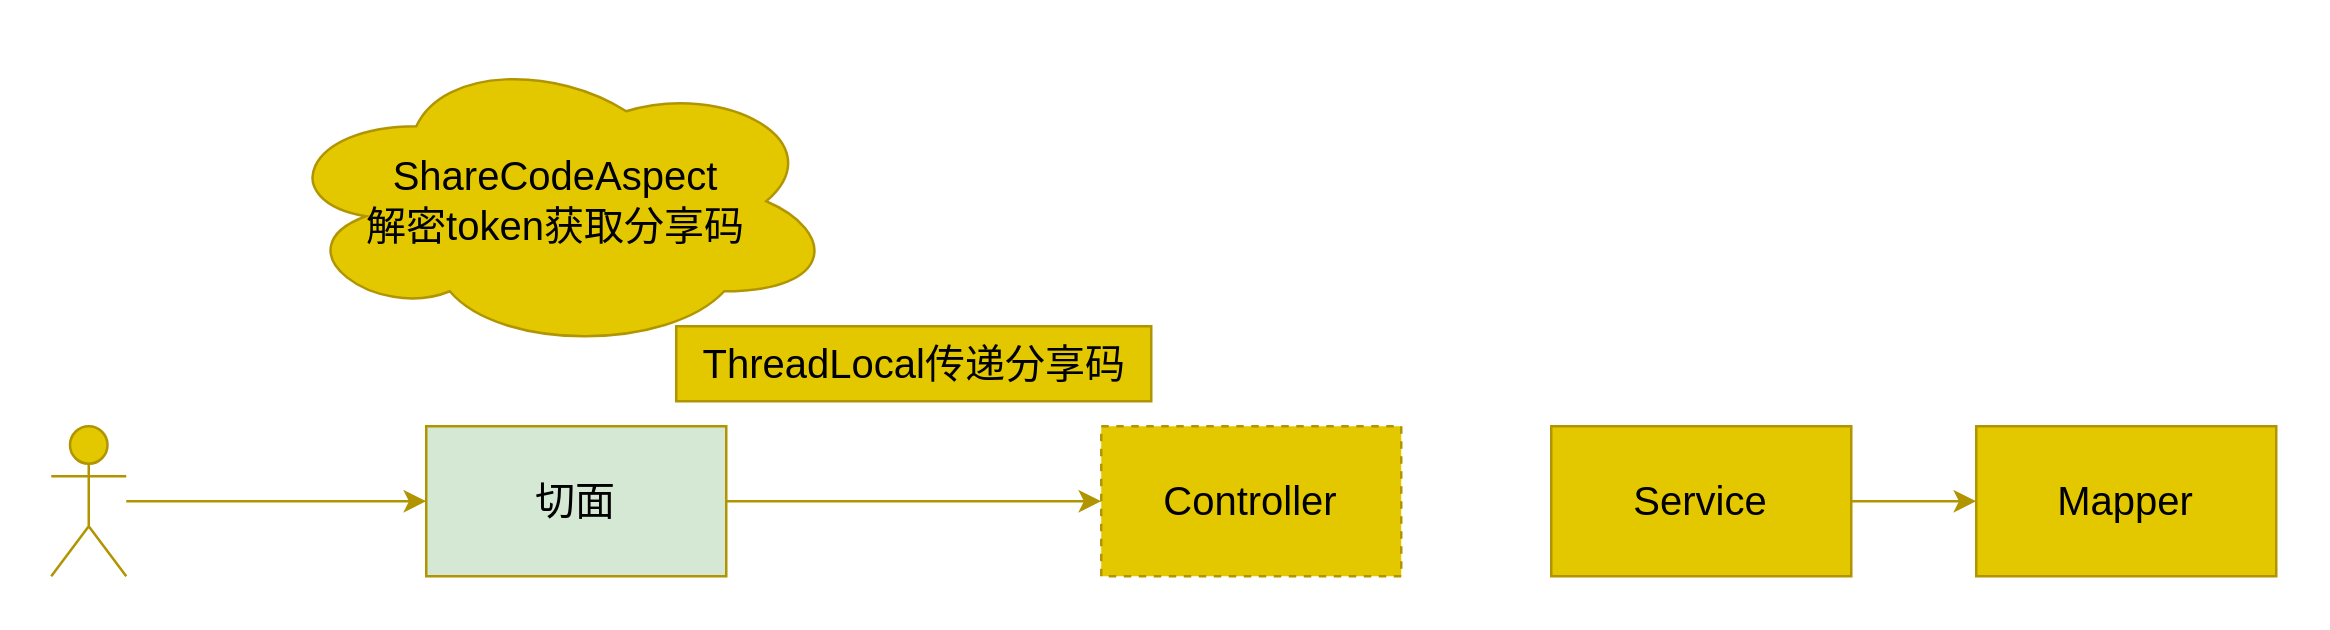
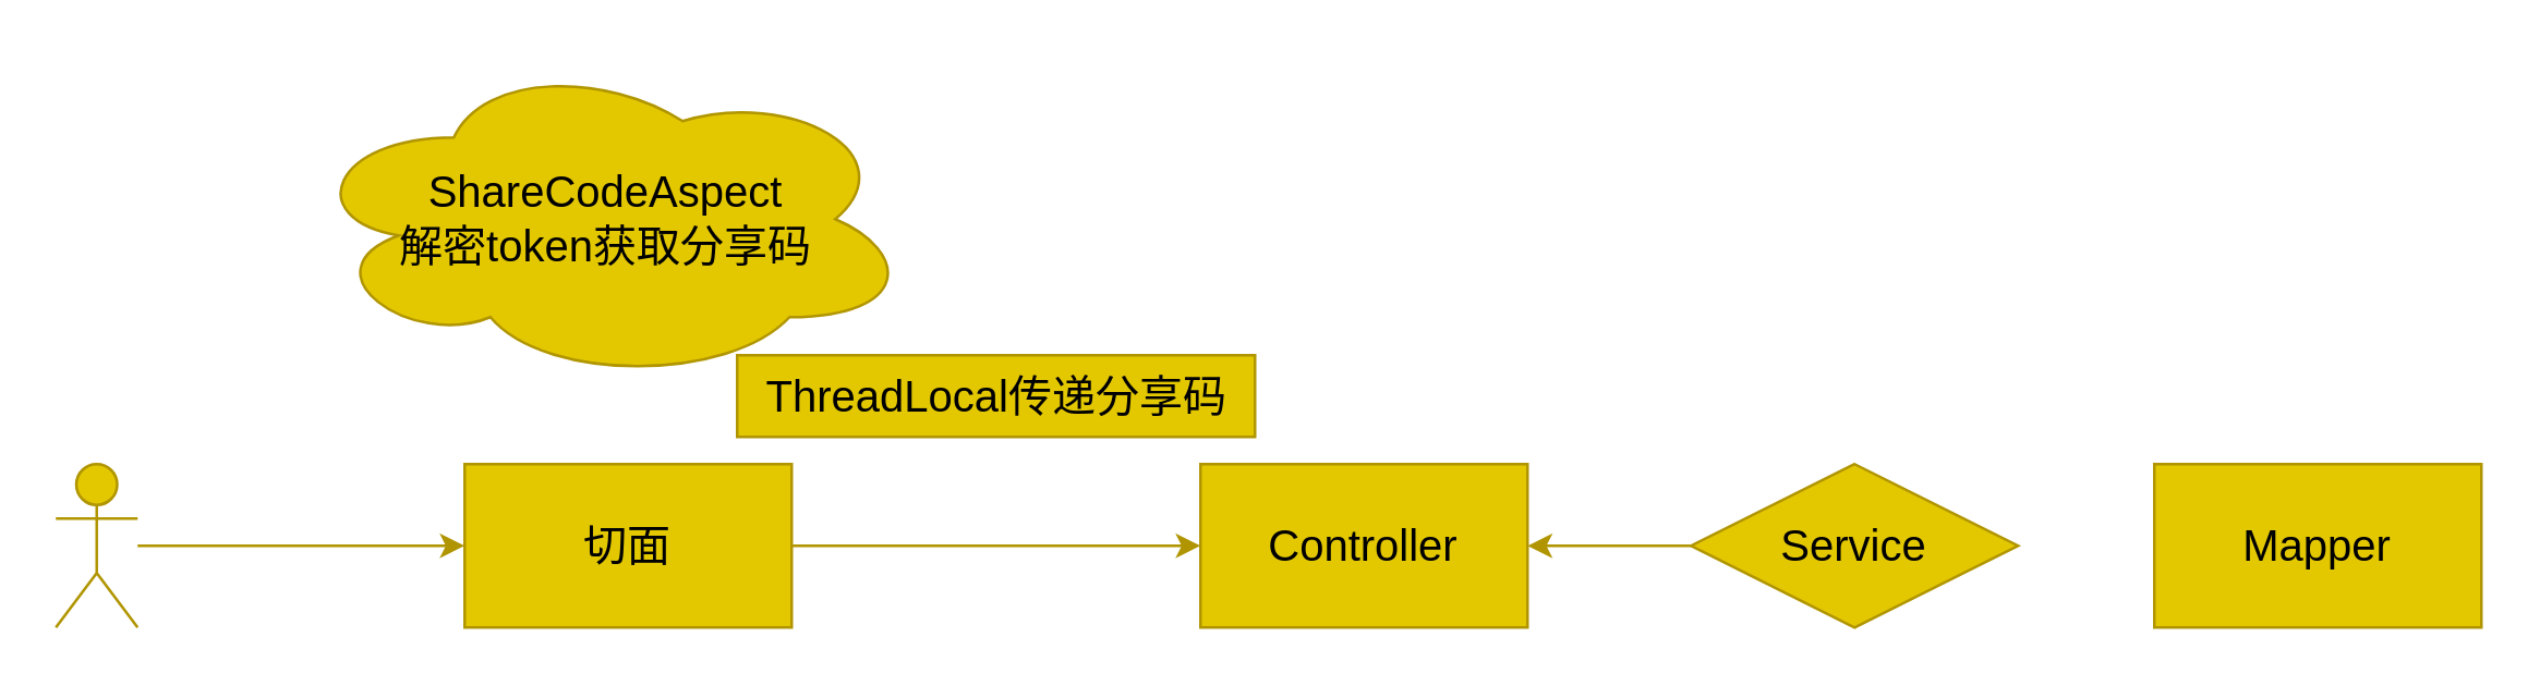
- <mxCell id="5" value="&lt;font style=&quot;vertical-align: inherit;&quot; class=&quot;notranslate fyzs-translate-target fyzs-translate-target-wrapper&quot;&gt;&lt;font style=&quot;vertical-align: inherit;&quot; class=&quot;notranslate fyzs-translate-target fyzs-translate-target-box&quot;&gt;&lt;font style=&quot;vertical-align: inherit;&quot; title=&quot;q&quot; class=&quot;notranslate fyzs-translate-target fyzs-translate-target-text&quot;&gt;切面&lt;/font&gt;&lt;/font&gt;&lt;/font&gt;" style="rounded=0;whiteSpace=wrap;html=1;fontSize=16;fillColor=#d5e8d4;fontColor=#000000;strokeColor=#B09500;" vertex="1" parent="1"><mxGeometry x="170" y="170" width="120" height="60" as="geometry" /></mxCell>
+ <mxCell id="5" value="&lt;font style=&quot;vertical-align: inherit;&quot; class=&quot;notranslate fyzs-translate-target fyzs-translate-target-wrapper&quot;&gt;&lt;font style=&quot;vertical-align: inherit;&quot; class=&quot;notranslate fyzs-translate-target fyzs-translate-target-box&quot;&gt;&lt;font style=&quot;vertical-align: inherit;&quot; title=&quot;q&quot; class=&quot;notranslate fyzs-translate-target fyzs-translate-target-text&quot;&gt;切面&lt;/font&gt;&lt;/font&gt;&lt;/font&gt;" style="rounded=0;whiteSpace=wrap;html=1;fontSize=16;fillColor=#e3c800;fontColor=#000000;strokeColor=#B09500;" vertex="1" parent="1"><mxGeometry x="170" y="170" width="120" height="60" as="geometry" /></mxCell>
- <mxCell id="7" value="&lt;font style=&quot;vertical-align: inherit;&quot; class=&quot;notranslate fyzs-translate-target fyzs-translate-target-wrapper&quot;&gt;&lt;font style=&quot;vertical-align: inherit;&quot; class=&quot;notranslate fyzs-translate-target fyzs-translate-target-box&quot;&gt;&lt;font style=&quot;vertical-align: inherit;&quot; title=&quot;C&quot; class=&quot;notranslate fyzs-translate-target fyzs-translate-target-text&quot;&gt;Controller&lt;/font&gt;&lt;/font&gt;&lt;/font&gt;" style="rounded=0;whiteSpace=wrap;html=1;fontSize=16;fillColor=#e3c800;fontColor=#000000;strokeColor=#B09500;dashed=1;" vertex="1" parent="1"><mxGeometry x="440" y="170" width="120" height="60" as="geometry" /></mxCell>
+ <mxCell id="7" value="&lt;font style=&quot;vertical-align: inherit;&quot; class=&quot;notranslate fyzs-translate-target fyzs-translate-target-wrapper&quot;&gt;&lt;font style=&quot;vertical-align: inherit;&quot; class=&quot;notranslate fyzs-translate-target fyzs-translate-target-box&quot;&gt;&lt;font style=&quot;vertical-align: inherit;&quot; title=&quot;C&quot; class=&quot;notranslate fyzs-translate-target fyzs-translate-target-text&quot;&gt;Controller&lt;/font&gt;&lt;/font&gt;&lt;/font&gt;" style="rounded=0;whiteSpace=wrap;html=1;fontSize=16;fillColor=#e3c800;fontColor=#000000;strokeColor=#B09500;" vertex="1" parent="1"><mxGeometry x="440" y="170" width="120" height="60" as="geometry" /></mxCell>
- <mxCell id="9" value="&lt;font style=&quot;vertical-align: inherit;&quot; class=&quot;notranslate fyzs-translate-target fyzs-translate-target-wrapper&quot;&gt;&lt;font style=&quot;vertical-align: inherit;&quot; class=&quot;notranslate fyzs-translate-target fyzs-translate-target-box&quot;&gt;&lt;font style=&quot;vertical-align: inherit;&quot; title=&quot;S&quot; class=&quot;notranslate fyzs-translate-target fyzs-translate-target-text&quot;&gt;Service&lt;/font&gt;&lt;/font&gt;&lt;/font&gt;" style="rounded=0;whiteSpace=wrap;html=1;fontSize=16;fillColor=#e3c800;fontColor=#000000;strokeColor=#B09500;" vertex="1" parent="1"><mxGeometry x="620" y="170" width="120" height="60" as="geometry" /></mxCell>
+ <mxCell id="9" value="&lt;font style=&quot;vertical-align: inherit;&quot; class=&quot;notranslate fyzs-translate-target fyzs-translate-target-wrapper&quot;&gt;&lt;font style=&quot;vertical-align: inherit;&quot; class=&quot;notranslate fyzs-translate-target fyzs-translate-target-box&quot;&gt;&lt;font style=&quot;vertical-align: inherit;&quot; title=&quot;S&quot; class=&quot;notranslate fyzs-translate-target fyzs-translate-target-text&quot;&gt;Service&lt;/font&gt;&lt;/font&gt;&lt;/font&gt;" style="rhombus;whiteSpace=wrap;html=1;fontSize=16;fillColor=#e3c800;fontColor=#000000;strokeColor=#B09500;" vertex="1" parent="1"><mxGeometry x="620" y="170" width="120" height="60" as="geometry" /></mxCell>
- <mxCell id="8" style="edgeStyle=orthogonalEdgeStyle;rounded=0;orthogonalLoop=1;jettySize=auto;html=1;fontSize=16;fillColor=#e3c800;strokeColor=#B09500;" edge="1" parent="1" source="9" target="10"><mxGeometry relative="1" as="geometry" /></mxCell>
+ <mxCell id="8" style="edgeStyle=orthogonalEdgeStyle;rounded=0;orthogonalLoop=1;jettySize=auto;html=1;fontSize=16;fillColor=#e3c800;strokeColor=#B09500;" edge="1" parent="1" source="9" target="7"><mxGeometry relative="1" as="geometry" /></mxCell>
